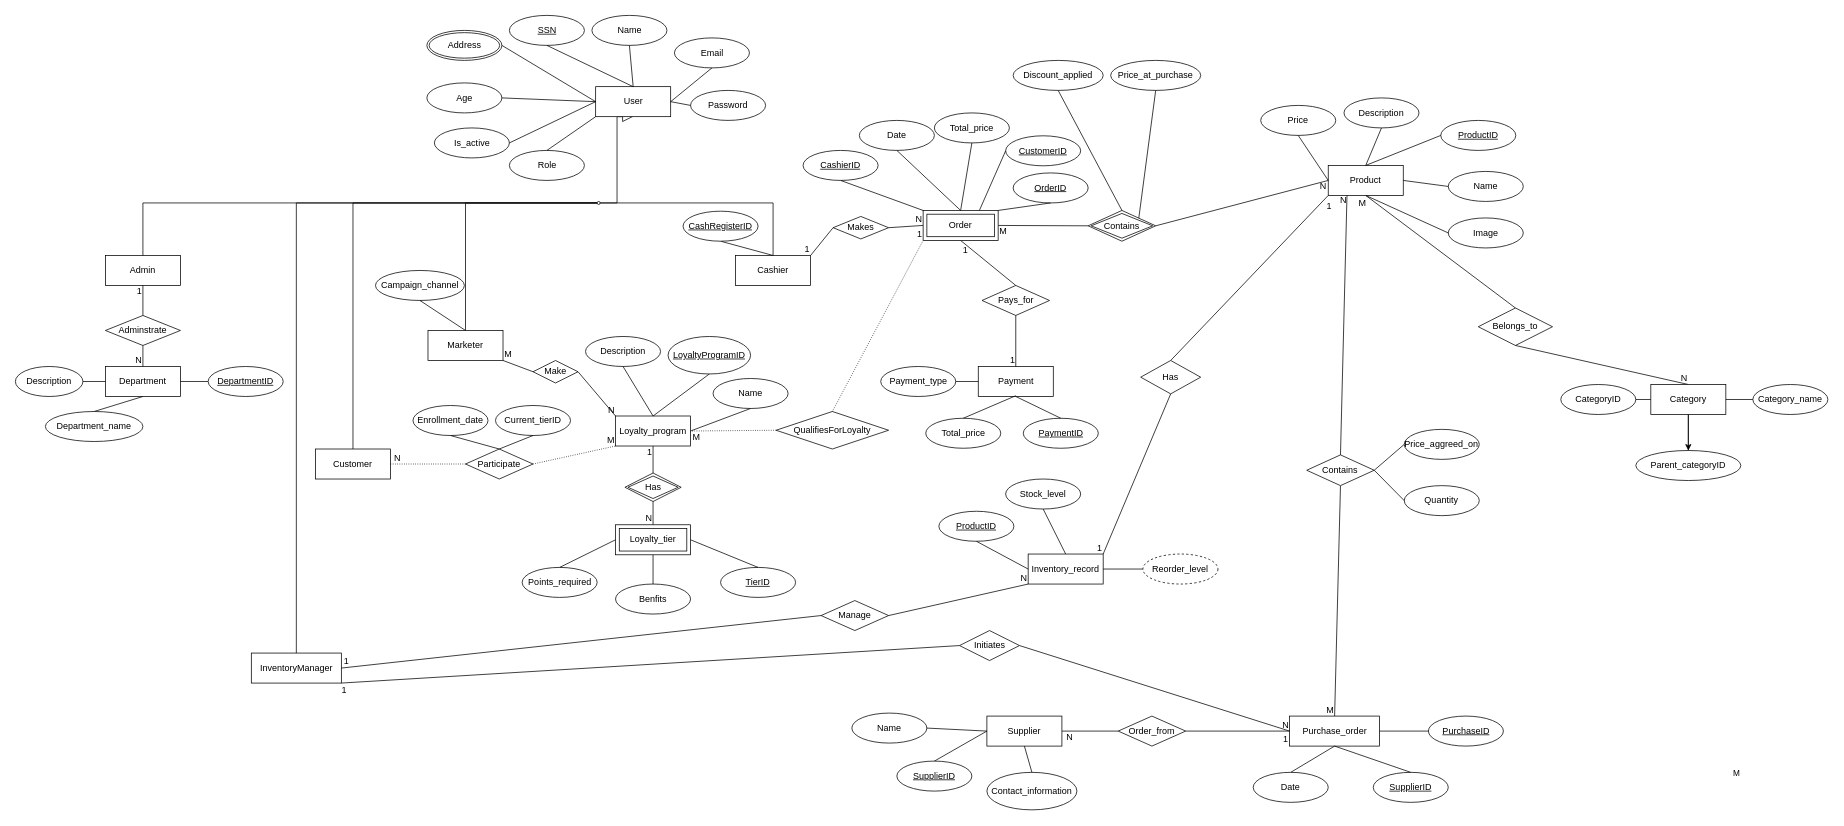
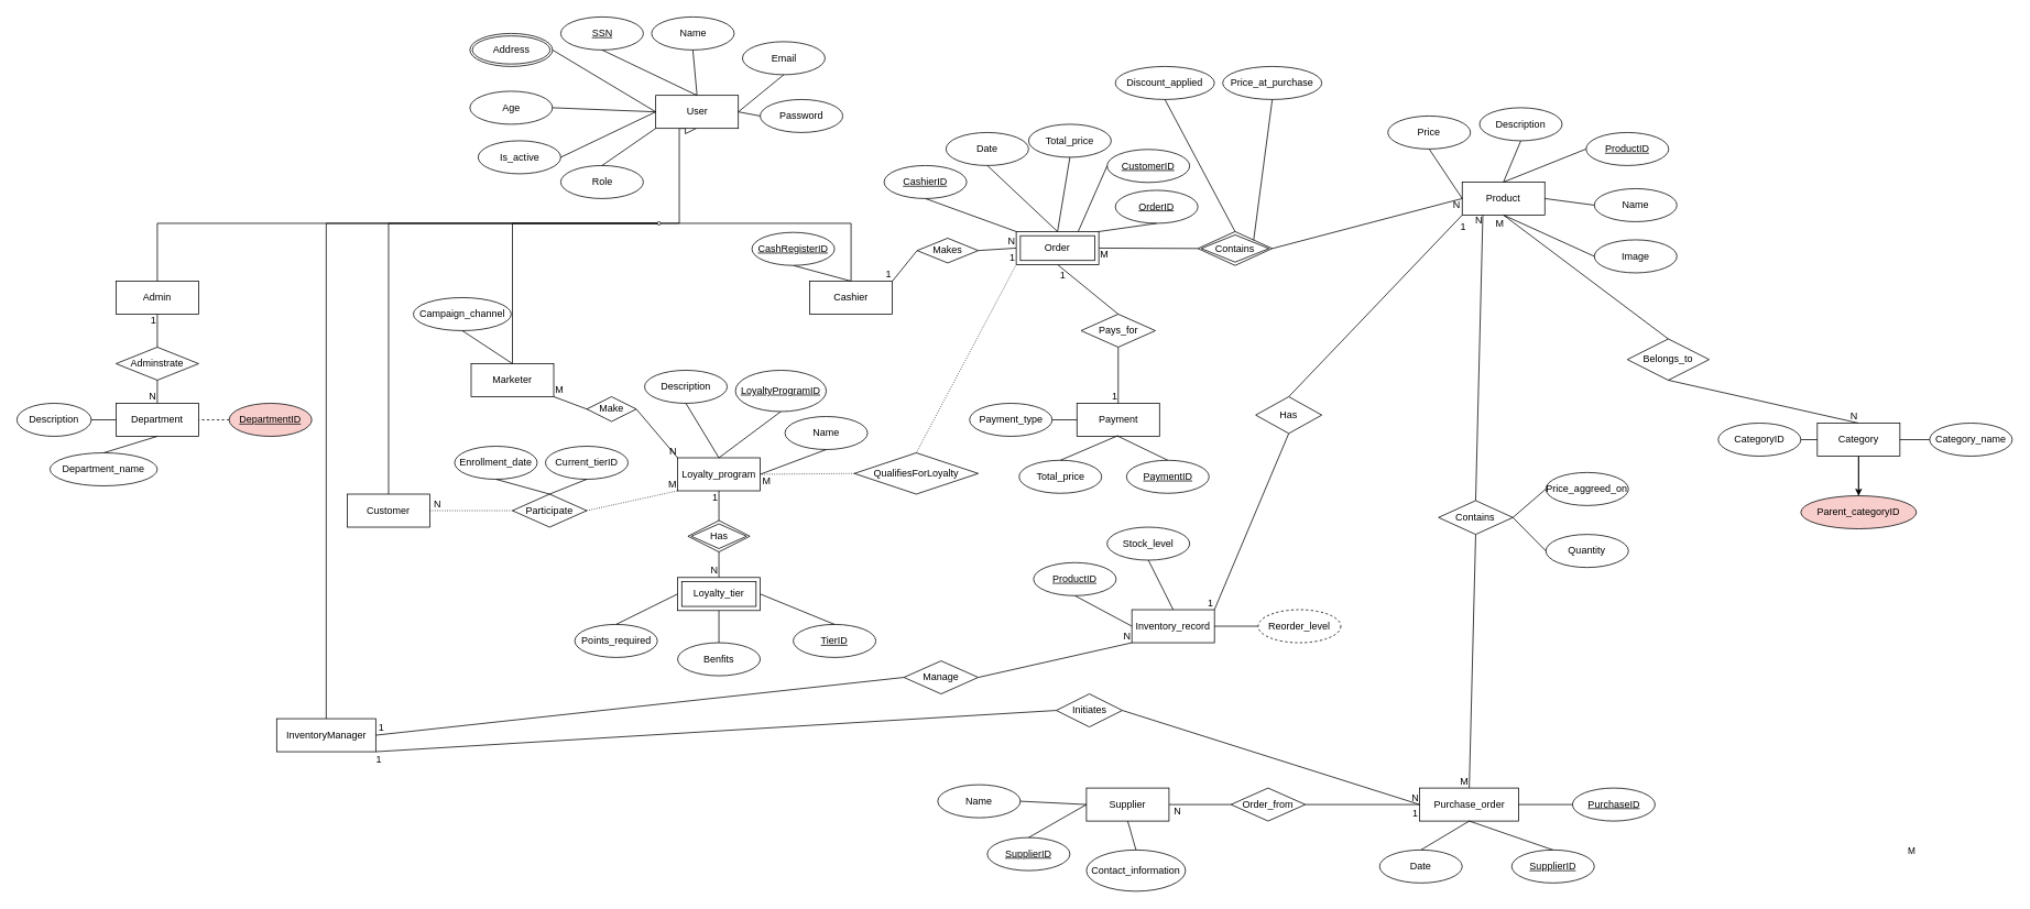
- <mxCell id="14" value="" style="endArrow=none;html=1;rounded=0;entryX=1;entryY=0.5;entryDx=0;entryDy=0;exitX=0;exitY=0.5;exitDx=0;exitDy=0;movable=1;resizable=1;rotatable=1;deletable=1;editable=1;locked=0;connectable=1;labelBackgroundColor=none;fontColor=default;" edge="1" parent="12" source="15" target="13"><mxGeometry relative="1" as="geometry"><mxPoint x="300" y="20" as="sourcePoint" /><mxPoint x="250" y="20" as="targetPoint" /></mxGeometry></mxCell>
+ <mxCell id="14" value="" style="endArrow=none;html=1;rounded=0;entryX=1;entryY=0.5;entryDx=0;entryDy=0;exitX=0;exitY=0.5;exitDx=0;exitDy=0;movable=1;resizable=1;rotatable=1;deletable=1;editable=1;locked=0;connectable=1;labelBackgroundColor=none;fontColor=default;dashed=1;" edge="1" parent="12" source="15" target="13"><mxGeometry relative="1" as="geometry"><mxPoint x="300" y="20" as="sourcePoint" /><mxPoint x="250" y="20" as="targetPoint" /></mxGeometry></mxCell>
- <mxCell id="15" value="&lt;u&gt;DepartmentID&lt;/u&gt;" style="ellipse;whiteSpace=wrap;html=1;align=center;movable=1;resizable=1;rotatable=1;deletable=1;editable=1;locked=0;connectable=1;labelBackgroundColor=none;" vertex="1" parent="12"><mxGeometry x="257" width="100" height="40" as="geometry" /></mxCell>
+ <mxCell id="15" value="&lt;u&gt;DepartmentID&lt;/u&gt;" style="ellipse;whiteSpace=wrap;html=1;align=center;movable=1;resizable=1;rotatable=1;deletable=1;editable=1;locked=0;connectable=1;labelBackgroundColor=none;fillColor=#f8cecc;" vertex="1" parent="12"><mxGeometry x="257" width="100" height="40" as="geometry" /></mxCell>
- <mxCell id="87" value="Parent_categoryID" style="ellipse;whiteSpace=wrap;html=1;align=center;labelBackgroundColor=none;" vertex="1" parent="80"><mxGeometry x="100" y="88" width="140" height="40" as="geometry" /></mxCell>
+ <mxCell id="87" value="Parent_categoryID" style="ellipse;whiteSpace=wrap;html=1;align=center;labelBackgroundColor=none;fillColor=#f8cecc;" vertex="1" parent="80"><mxGeometry x="100" y="88" width="140" height="40" as="geometry" /></mxCell>
